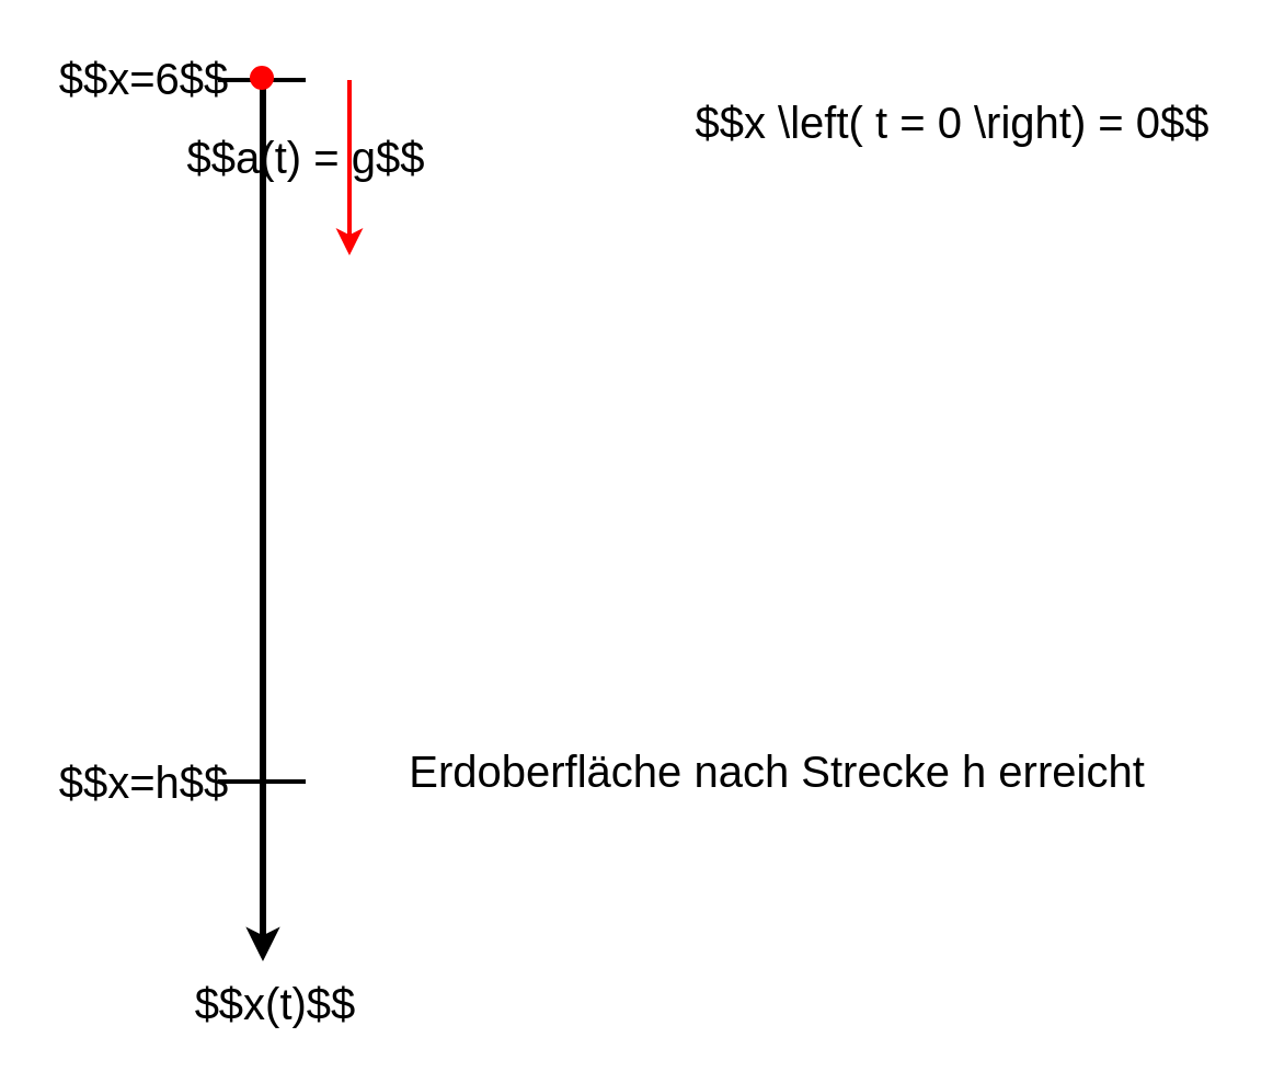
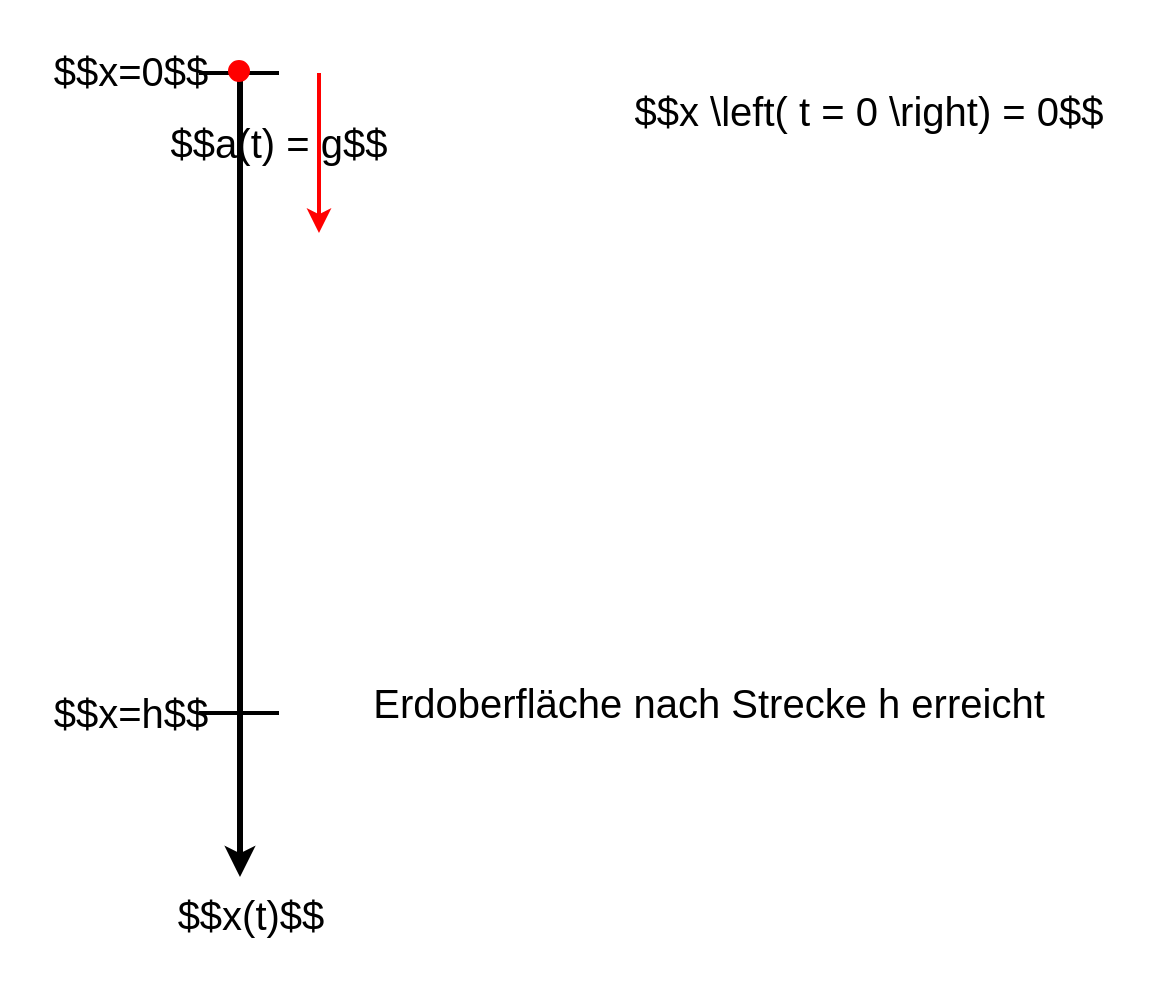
- <mxCell id="10" value="$$x=6$$" style="text;html=1;resizable=0;autosize=1;align=center;verticalAlign=middle;points=[];fillColor=none;strokeColor=none;rounded=0;fontSize=20;" vertex="1" parent="1"><mxGeometry x="20" y="20" width="90" height="30" as="geometry" /></mxCell>
+ <mxCell id="10" value="$$x=0$$" style="text;html=1;resizable=0;autosize=1;align=center;verticalAlign=middle;points=[];fillColor=none;strokeColor=none;rounded=0;fontSize=20;" vertex="1" parent="1"><mxGeometry x="20" y="20" width="90" height="30" as="geometry" /></mxCell>
